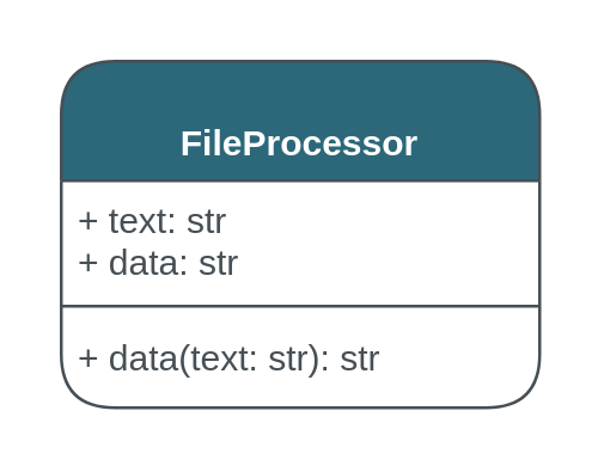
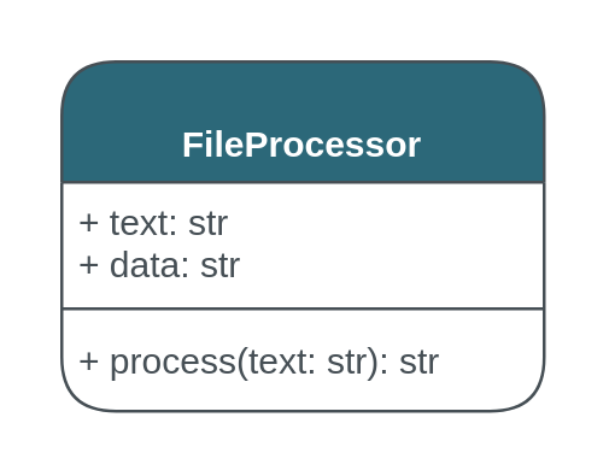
- <mxCell id="5" value="+ data(text: str): str" style="text;strokeColor=none;fillColor=none;align=left;verticalAlign=top;spacingLeft=4;spacingRight=4;overflow=hidden;rotatable=0;points=[[0,0.5],[1,0.5]];portConstraint=eastwest;whiteSpace=wrap;html=1;fontColor=#464F55;rounded=1;labelBackgroundColor=none;" parent="2" vertex="1"><mxGeometry y="86" width="160" height="30" as="geometry" /></mxCell>
+ <mxCell id="5" value="+ process(text: str): str" style="text;strokeColor=none;fillColor=none;align=left;verticalAlign=top;spacingLeft=4;spacingRight=4;overflow=hidden;rotatable=0;points=[[0,0.5],[1,0.5]];portConstraint=eastwest;whiteSpace=wrap;html=1;fontColor=#464F55;rounded=1;labelBackgroundColor=none;" parent="2" vertex="1"><mxGeometry y="86" width="160" height="30" as="geometry" /></mxCell>
